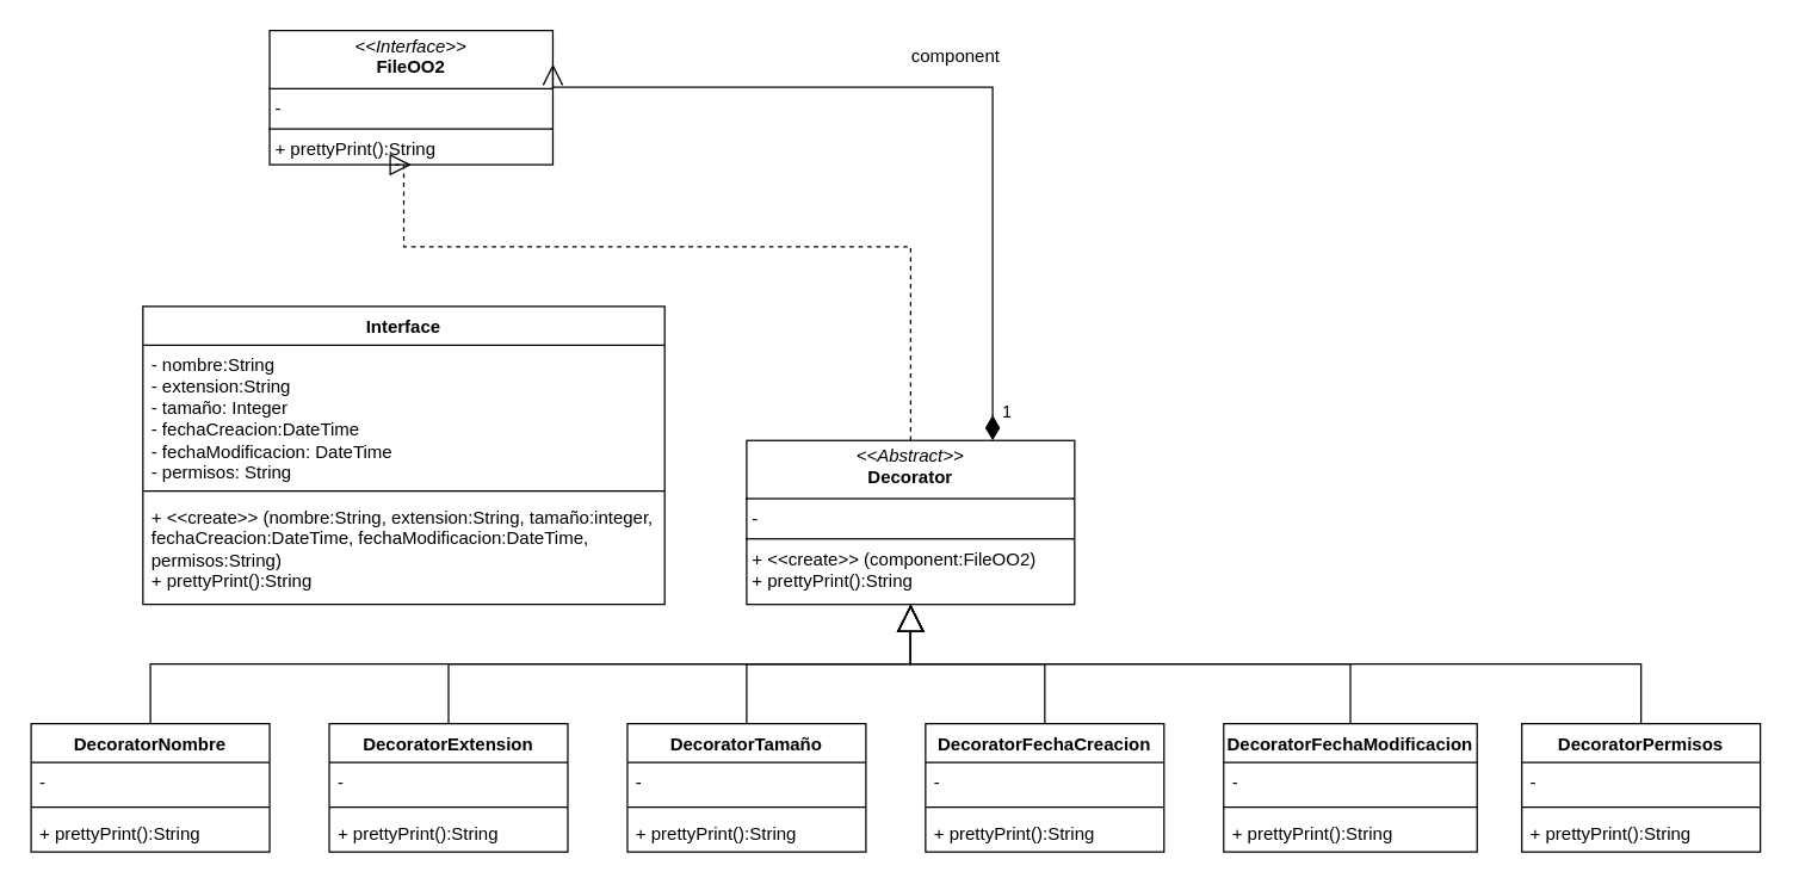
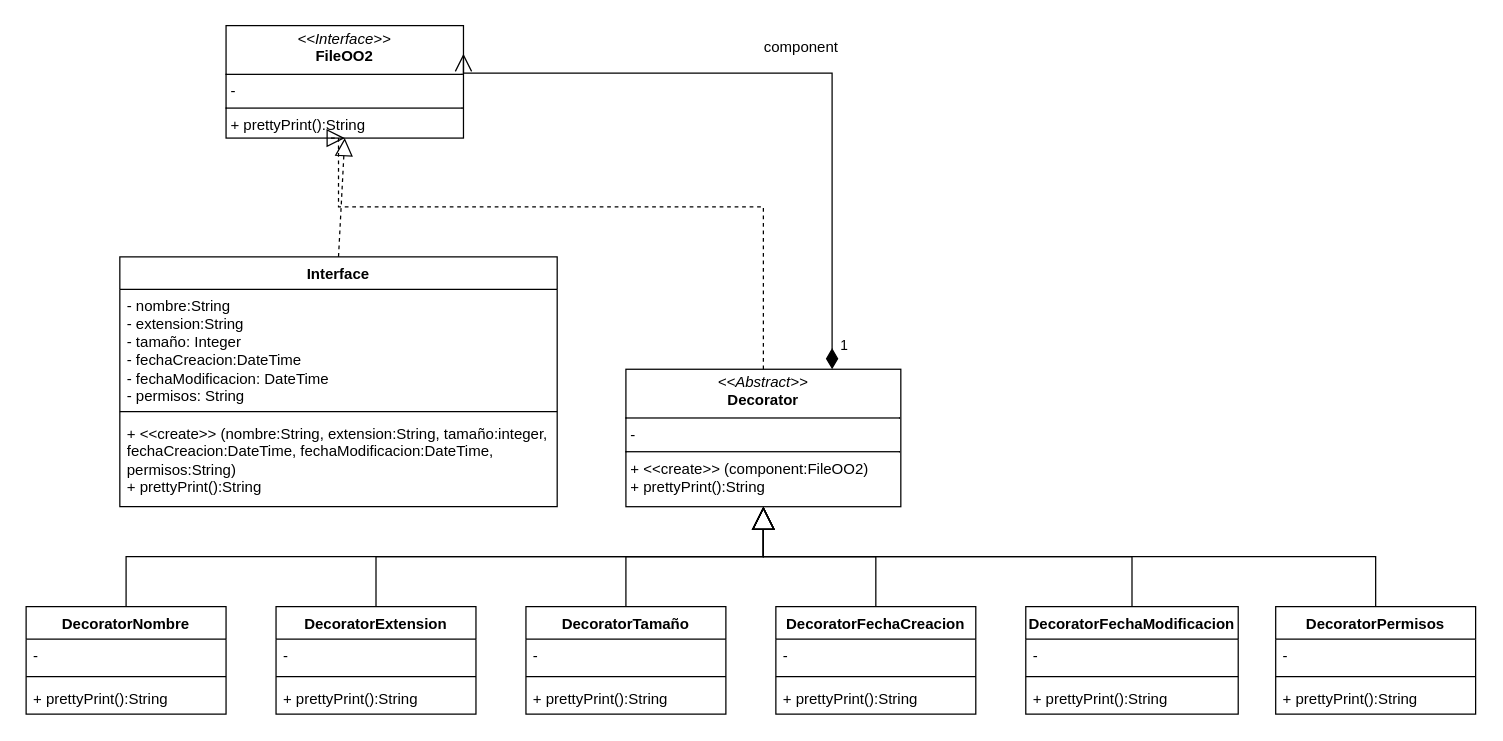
+ <mxCell id="32" value="" style="endArrow=block;dashed=1;endFill=0;endSize=12;html=1;rounded=0;exitX=0.5;exitY=0;exitDx=0;exitDy=0;entryX=0.5;entryY=1;entryDx=0;entryDy=0;" parent="1" source="2" target="7" edge="1"><mxGeometry width="160" relative="1" as="geometry"><mxPoint x="190" y="175" as="sourcePoint" /><mxPoint x="350" y="175" as="targetPoint" /></mxGeometry></mxCell>
